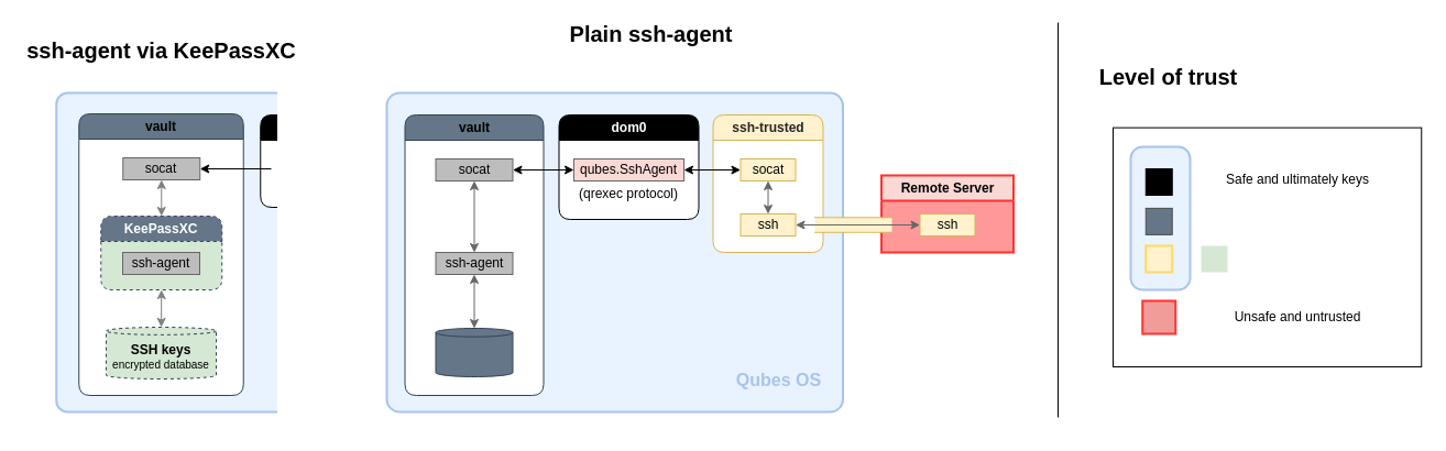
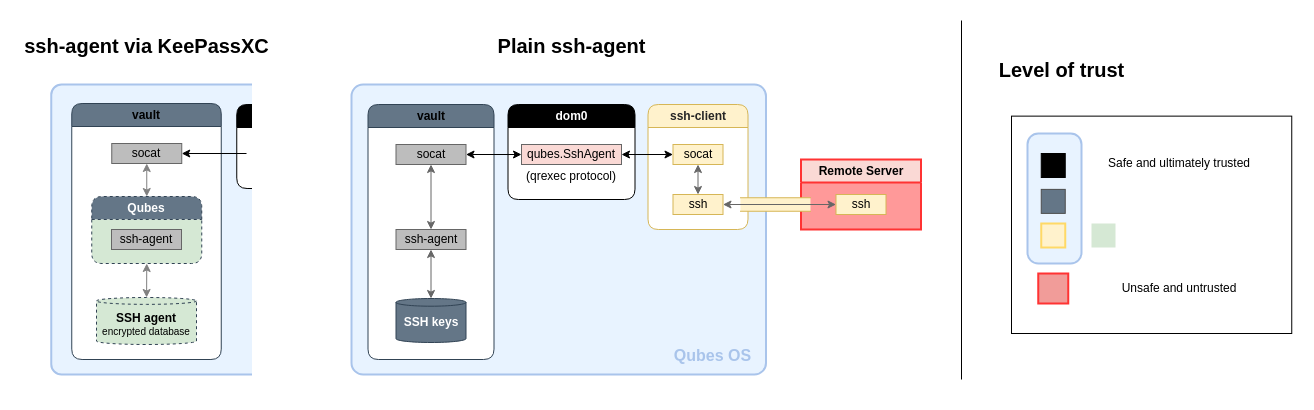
- <mxCell id="26" value="&lt;div style=&quot;font-size: 20px&quot;&gt;&lt;b&gt;&lt;font style=&quot;font-size: 20px&quot;&gt;Plain ssh-agent&lt;/font&gt;&lt;/b&gt;&lt;/div&gt;" style="text;html=1;strokeColor=none;fillColor=none;align=center;verticalAlign=middle;whiteSpace=wrap;rounded=0;" parent="1" vertex="1"><mxGeometry x="475.5" y="10" width="231" height="40" as="geometry" /></mxCell>
+ <mxCell id="26" value="&lt;div style=&quot;font-size: 20px&quot;&gt;&lt;b&gt;&lt;font style=&quot;font-size: 20px&quot;&gt;Plain ssh-agent&lt;/font&gt;&lt;/b&gt;&lt;/div&gt;" style="text;html=1;strokeColor=none;fillColor=none;align=center;verticalAlign=middle;whiteSpace=wrap;rounded=0;" parent="1" vertex="1"><mxGeometry x="455.5" y="25" width="231" height="40" as="geometry" /></mxCell>
- <mxCell id="22" value="&lt;font color=&quot;#262626&quot;&gt;ssh-trusted&lt;/font&gt;" style="swimlane;whiteSpace=wrap;html=1;rounded=1;shadow=0;glass=0;comic=0;strokeColor=#d6b656;fillColor=#fff2cc;startSize=23;swimlaneFillColor=#ffffff;" parent="1" vertex="1"><mxGeometry x="647.5" y="104" width="100" height="125" as="geometry"><mxRectangle x="337" y="40" width="120" height="23" as="alternateBounds" /></mxGeometry></mxCell>
+ <mxCell id="22" value="&lt;font color=&quot;#262626&quot;&gt;ssh-client&lt;/font&gt;" style="swimlane;whiteSpace=wrap;html=1;rounded=1;shadow=0;glass=0;comic=0;strokeColor=#d6b656;fillColor=#fff2cc;startSize=23;swimlaneFillColor=#ffffff;" parent="1" vertex="1"><mxGeometry x="647.5" y="104" width="100" height="125" as="geometry"><mxRectangle x="337" y="40" width="120" height="23" as="alternateBounds" /></mxGeometry></mxCell>
- <mxCell id="45" value="Safe and ultimately keys" style="text;html=1;strokeColor=none;fillColor=none;align=center;verticalAlign=middle;whiteSpace=wrap;rounded=0;" vertex="1" parent="1"><mxGeometry x="1081" y="153" width="196.25" height="20" as="geometry" /></mxCell>
+ <mxCell id="45" value="Safe and ultimately trusted" style="text;html=1;strokeColor=none;fillColor=none;align=center;verticalAlign=middle;whiteSpace=wrap;rounded=0;" vertex="1" parent="1"><mxGeometry x="1081" y="153" width="196.25" height="20" as="geometry" /></mxCell>
- <mxCell id="5" value="KeePassXC" style="swimlane;whiteSpace=wrap;html=1;rounded=1;shadow=0;glass=0;comic=0;startSize=23;swimlaneFillColor=#D5E8D4;dashed=1;fillColor=#647687;strokeWidth=1;strokeColor=#314354;fontColor=#FFFFFF;" parent="3" vertex="1"><mxGeometry x="20" y="93" width="110" height="67" as="geometry"><mxRectangle x="878" y="40" width="170" height="23" as="alternateBounds" /></mxGeometry></mxCell>
+ <mxCell id="5" value="Qubes" style="swimlane;whiteSpace=wrap;html=1;rounded=1;shadow=0;glass=0;comic=0;startSize=23;swimlaneFillColor=#D5E8D4;dashed=1;fillColor=#647687;strokeWidth=1;strokeColor=#314354;fontColor=#FFFFFF;" parent="3" vertex="1"><mxGeometry x="20" y="93" width="110" height="67" as="geometry"><mxRectangle x="878" y="40" width="170" height="23" as="alternateBounds" /></mxGeometry></mxCell>
+ <mxCell id="20" value="&lt;div&gt;&lt;b&gt;SSH keys&lt;/b&gt;&lt;/div&gt;" style="text;html=1;strokeColor=none;fillColor=none;align=center;verticalAlign=middle;whiteSpace=wrap;rounded=0;glass=0;comic=0;fontColor=#FFFFFF;" parent="13" vertex="1"><mxGeometry x="28" y="208" width="70" height="20" as="geometry" /></mxCell>
- <mxCell id="10" value="&lt;div style=&quot;font-size: 11px&quot;&gt;&lt;font size=&quot;1&quot;&gt;&lt;b&gt;&lt;font style=&quot;font-size: 12px&quot; face=&quot;Helvetica&quot;&gt;SSH keys&lt;/font&gt;&lt;/b&gt;&lt;/font&gt;&lt;/div&gt;&lt;div style=&quot;font-size: 10px&quot;&gt;&lt;font style=&quot;font-size: 10px&quot; face=&quot;Helvetica&quot;&gt;encrypted database&lt;br&gt;&lt;/font&gt;&lt;/div&gt;" style="text;html=1;strokeColor=none;fillColor=none;align=center;verticalAlign=middle;whiteSpace=wrap;rounded=0;glass=0;comic=0;" parent="3" vertex="1"><mxGeometry x="29.62" y="201" width="90.25" height="40" as="geometry" /></mxCell>
+ <mxCell id="10" value="&lt;div style=&quot;font-size: 11px&quot;&gt;&lt;font size=&quot;1&quot;&gt;&lt;b&gt;&lt;font style=&quot;font-size: 12px&quot; face=&quot;Helvetica&quot;&gt;SSH agent&lt;/font&gt;&lt;/b&gt;&lt;/font&gt;&lt;/div&gt;&lt;div style=&quot;font-size: 10px&quot;&gt;&lt;font style=&quot;font-size: 10px&quot; face=&quot;Helvetica&quot;&gt;encrypted database&lt;br&gt;&lt;/font&gt;&lt;/div&gt;" style="text;html=1;strokeColor=none;fillColor=none;align=center;verticalAlign=middle;whiteSpace=wrap;rounded=0;glass=0;comic=0;" parent="3" vertex="1"><mxGeometry x="29.62" y="201" width="90.25" height="40" as="geometry" /></mxCell>
- <mxCell id="38" value="&lt;b style=&quot;font-size: 16px;&quot;&gt;&lt;font style=&quot;font-size: 16px;&quot;&gt;Qubes OS&lt;/font&gt;&lt;/b&gt;" style="text;html=1;strokeColor=none;fillColor=none;align=center;verticalAlign=middle;whiteSpace=wrap;rounded=0;dashed=1;fontSize=16;fontColor=#A9C4EB;" parent="1" vertex="1"><mxGeometry x="666" y="336" width="83" height="18" as="geometry" /></mxCell>
+ <mxCell id="38" value="&lt;b style=&quot;font-size: 16px;&quot;&gt;&lt;font style=&quot;font-size: 16px;&quot;&gt;Qubes OS&lt;/font&gt;&lt;/b&gt;" style="text;html=1;strokeColor=none;fillColor=none;align=center;verticalAlign=middle;whiteSpace=wrap;rounded=0;dashed=1;fontSize=16;fontColor=#A9C4EB;" parent="1" vertex="1"><mxGeometry x="671" y="346" width="83" height="18" as="geometry" /></mxCell>
